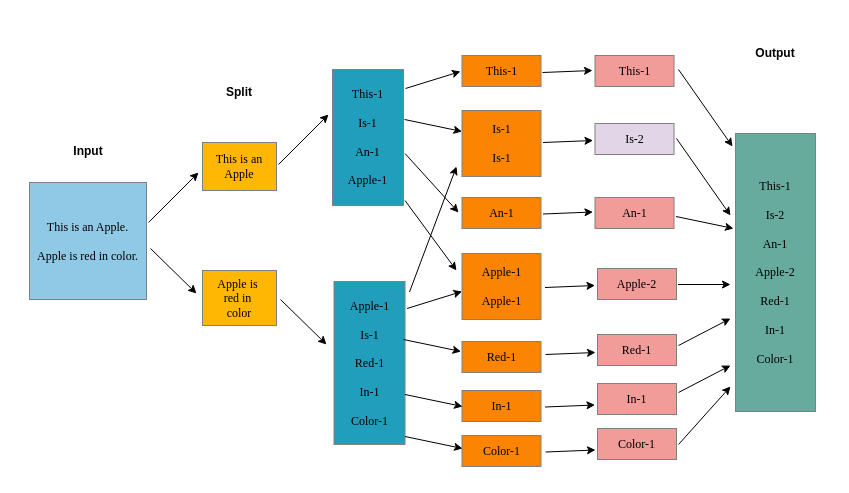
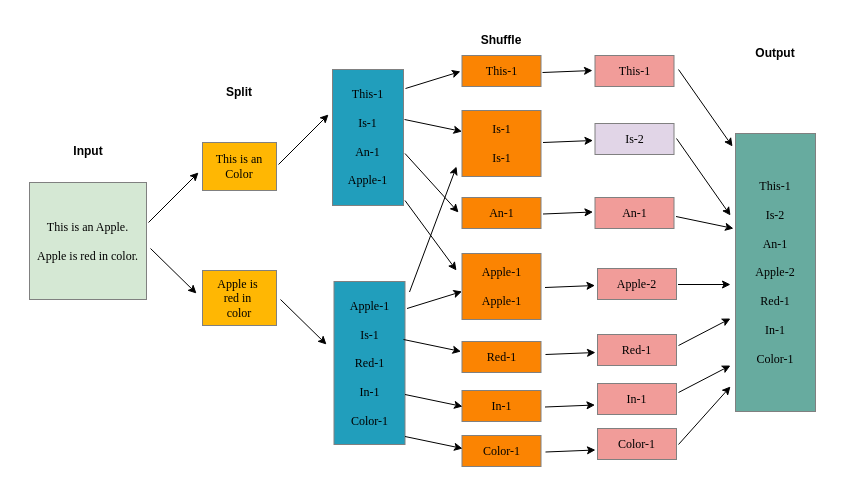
+ <mxCell id="15" value="&lt;font&gt;&lt;span&gt;Shuffle&lt;/span&gt;&lt;/font&gt;" style="text;html=1;align=center;verticalAlign=middle;whiteSpace=wrap;rounded=0;fontFamily=Helvetica;fontStyle=1" parent="1" vertex="1"><mxGeometry x="457" y="25" width="88" height="30" as="geometry" /></mxCell>
- <mxCell id="6" value="&lt;font face=&quot;Verdana&quot;&gt;This is an Apple&lt;/font&gt;" style="rounded=0;whiteSpace=wrap;html=1;strokeColor=#808080;fillColor=#FFB703;" parent="1" vertex="1"><mxGeometry x="202" y="142" width="74" height="48" as="geometry" /></mxCell>
+ <mxCell id="6" value="&lt;font face=&quot;Verdana&quot;&gt;This is an Color&lt;/font&gt;" style="rounded=0;whiteSpace=wrap;html=1;strokeColor=#808080;fillColor=#FFB703;" parent="1" vertex="1"><mxGeometry x="202" y="142" width="74" height="48" as="geometry" /></mxCell>
- <mxCell id="3" value="&lt;font face=&quot;Verdana&quot;&gt;This is an Apple.&lt;/font&gt;&lt;div&gt;&lt;font face=&quot;Y5xPnwUScTU3hKyV-p1S&quot;&gt;&lt;br&gt;&lt;/font&gt;&lt;/div&gt;&lt;div&gt;&lt;font face=&quot;Y5xPnwUScTU3hKyV-p1S&quot;&gt;Apple is red in color.&lt;/font&gt;&lt;/div&gt;" style="whiteSpace=wrap;html=1;aspect=fixed;fillColor=#90C9E6;strokeColor=#808080;" parent="1" vertex="1"><mxGeometry x="29" y="182" width="117" height="117" as="geometry" /></mxCell>
+ <mxCell id="3" value="&lt;font face=&quot;Verdana&quot;&gt;This is an Apple.&lt;/font&gt;&lt;div&gt;&lt;font face=&quot;Y5xPnwUScTU3hKyV-p1S&quot;&gt;&lt;br&gt;&lt;/font&gt;&lt;/div&gt;&lt;div&gt;&lt;font face=&quot;Y5xPnwUScTU3hKyV-p1S&quot;&gt;Apple is red in color.&lt;/font&gt;&lt;/div&gt;" style="whiteSpace=wrap;html=1;aspect=fixed;fillColor=#d5e8d4;strokeColor=#808080;" parent="1" vertex="1"><mxGeometry x="29" y="182" width="117" height="117" as="geometry" /></mxCell>
